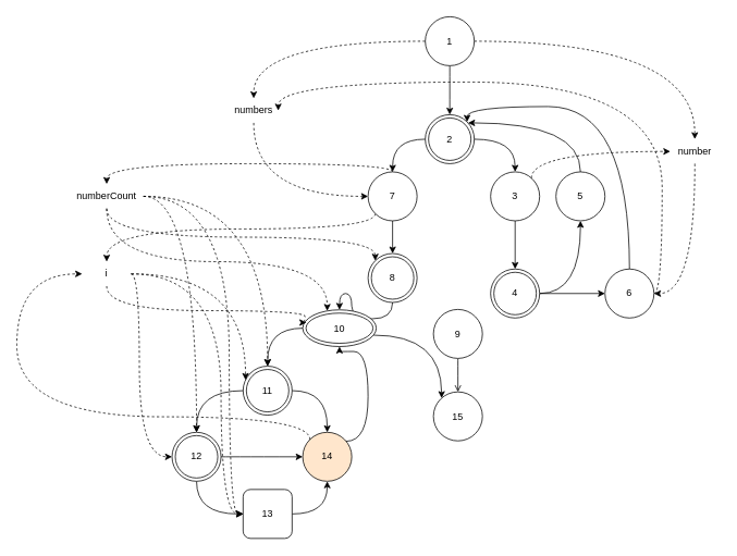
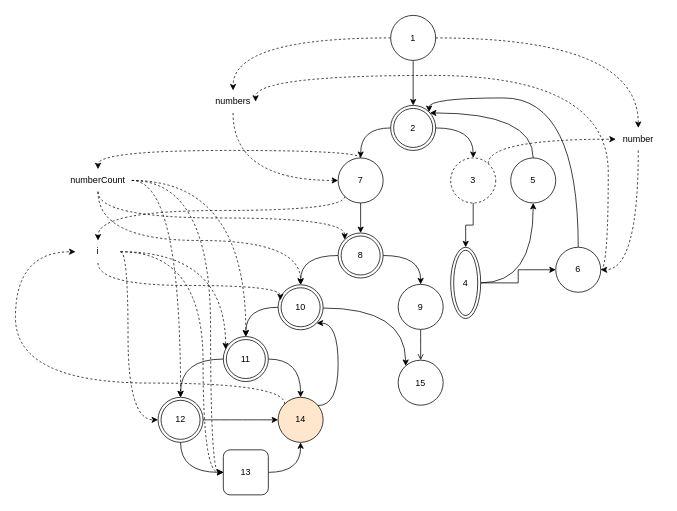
- <mxCell id="15" value="3" style="ellipse;whiteSpace=wrap;html=1;aspect=fixed;" parent="1" vertex="1"><mxGeometry x="600" y="210" width="60" height="60" as="geometry" /></mxCell>
+ <mxCell id="15" value="3" style="ellipse;whiteSpace=wrap;html=1;aspect=fixed;dashed=1;" parent="1" vertex="1"><mxGeometry x="600" y="210" width="60" height="60" as="geometry" /></mxCell>
+ <mxCell id="24" style="edgeStyle=orthogonalEdgeStyle;rounded=0;orthogonalLoop=1;jettySize=auto;html=1;entryX=0.5;entryY=0;entryDx=0;entryDy=0;curved=1;" parent="1" source="26" target="28" edge="1"><mxGeometry relative="1" as="geometry" /></mxCell>
- <mxCell id="18" value="4" style="ellipse;shape=doubleEllipse;whiteSpace=wrap;html=1;aspect=fixed;" parent="1" vertex="1"><mxGeometry x="600" y="329" width="60" height="60" as="geometry" /></mxCell>
+ <mxCell id="18" value="4" style="ellipse;shape=doubleEllipse;whiteSpace=wrap;html=1;aspect=fixed;" parent="1" vertex="1"><mxGeometry x="600" y="329" width="40" height="95" as="geometry" /></mxCell>
- <mxCell id="32" value="10" style="ellipse;shape=doubleEllipse;whiteSpace=wrap;html=1;aspect=fixed;" parent="1" vertex="1"><mxGeometry x="370" y="379" width="90" height="45" as="geometry" /></mxCell>
+ <mxCell id="32" value="10" style="ellipse;shape=doubleEllipse;whiteSpace=wrap;html=1;aspect=fixed;" parent="1" vertex="1"><mxGeometry x="370" y="379" width="60" height="60" as="geometry" /></mxCell>
